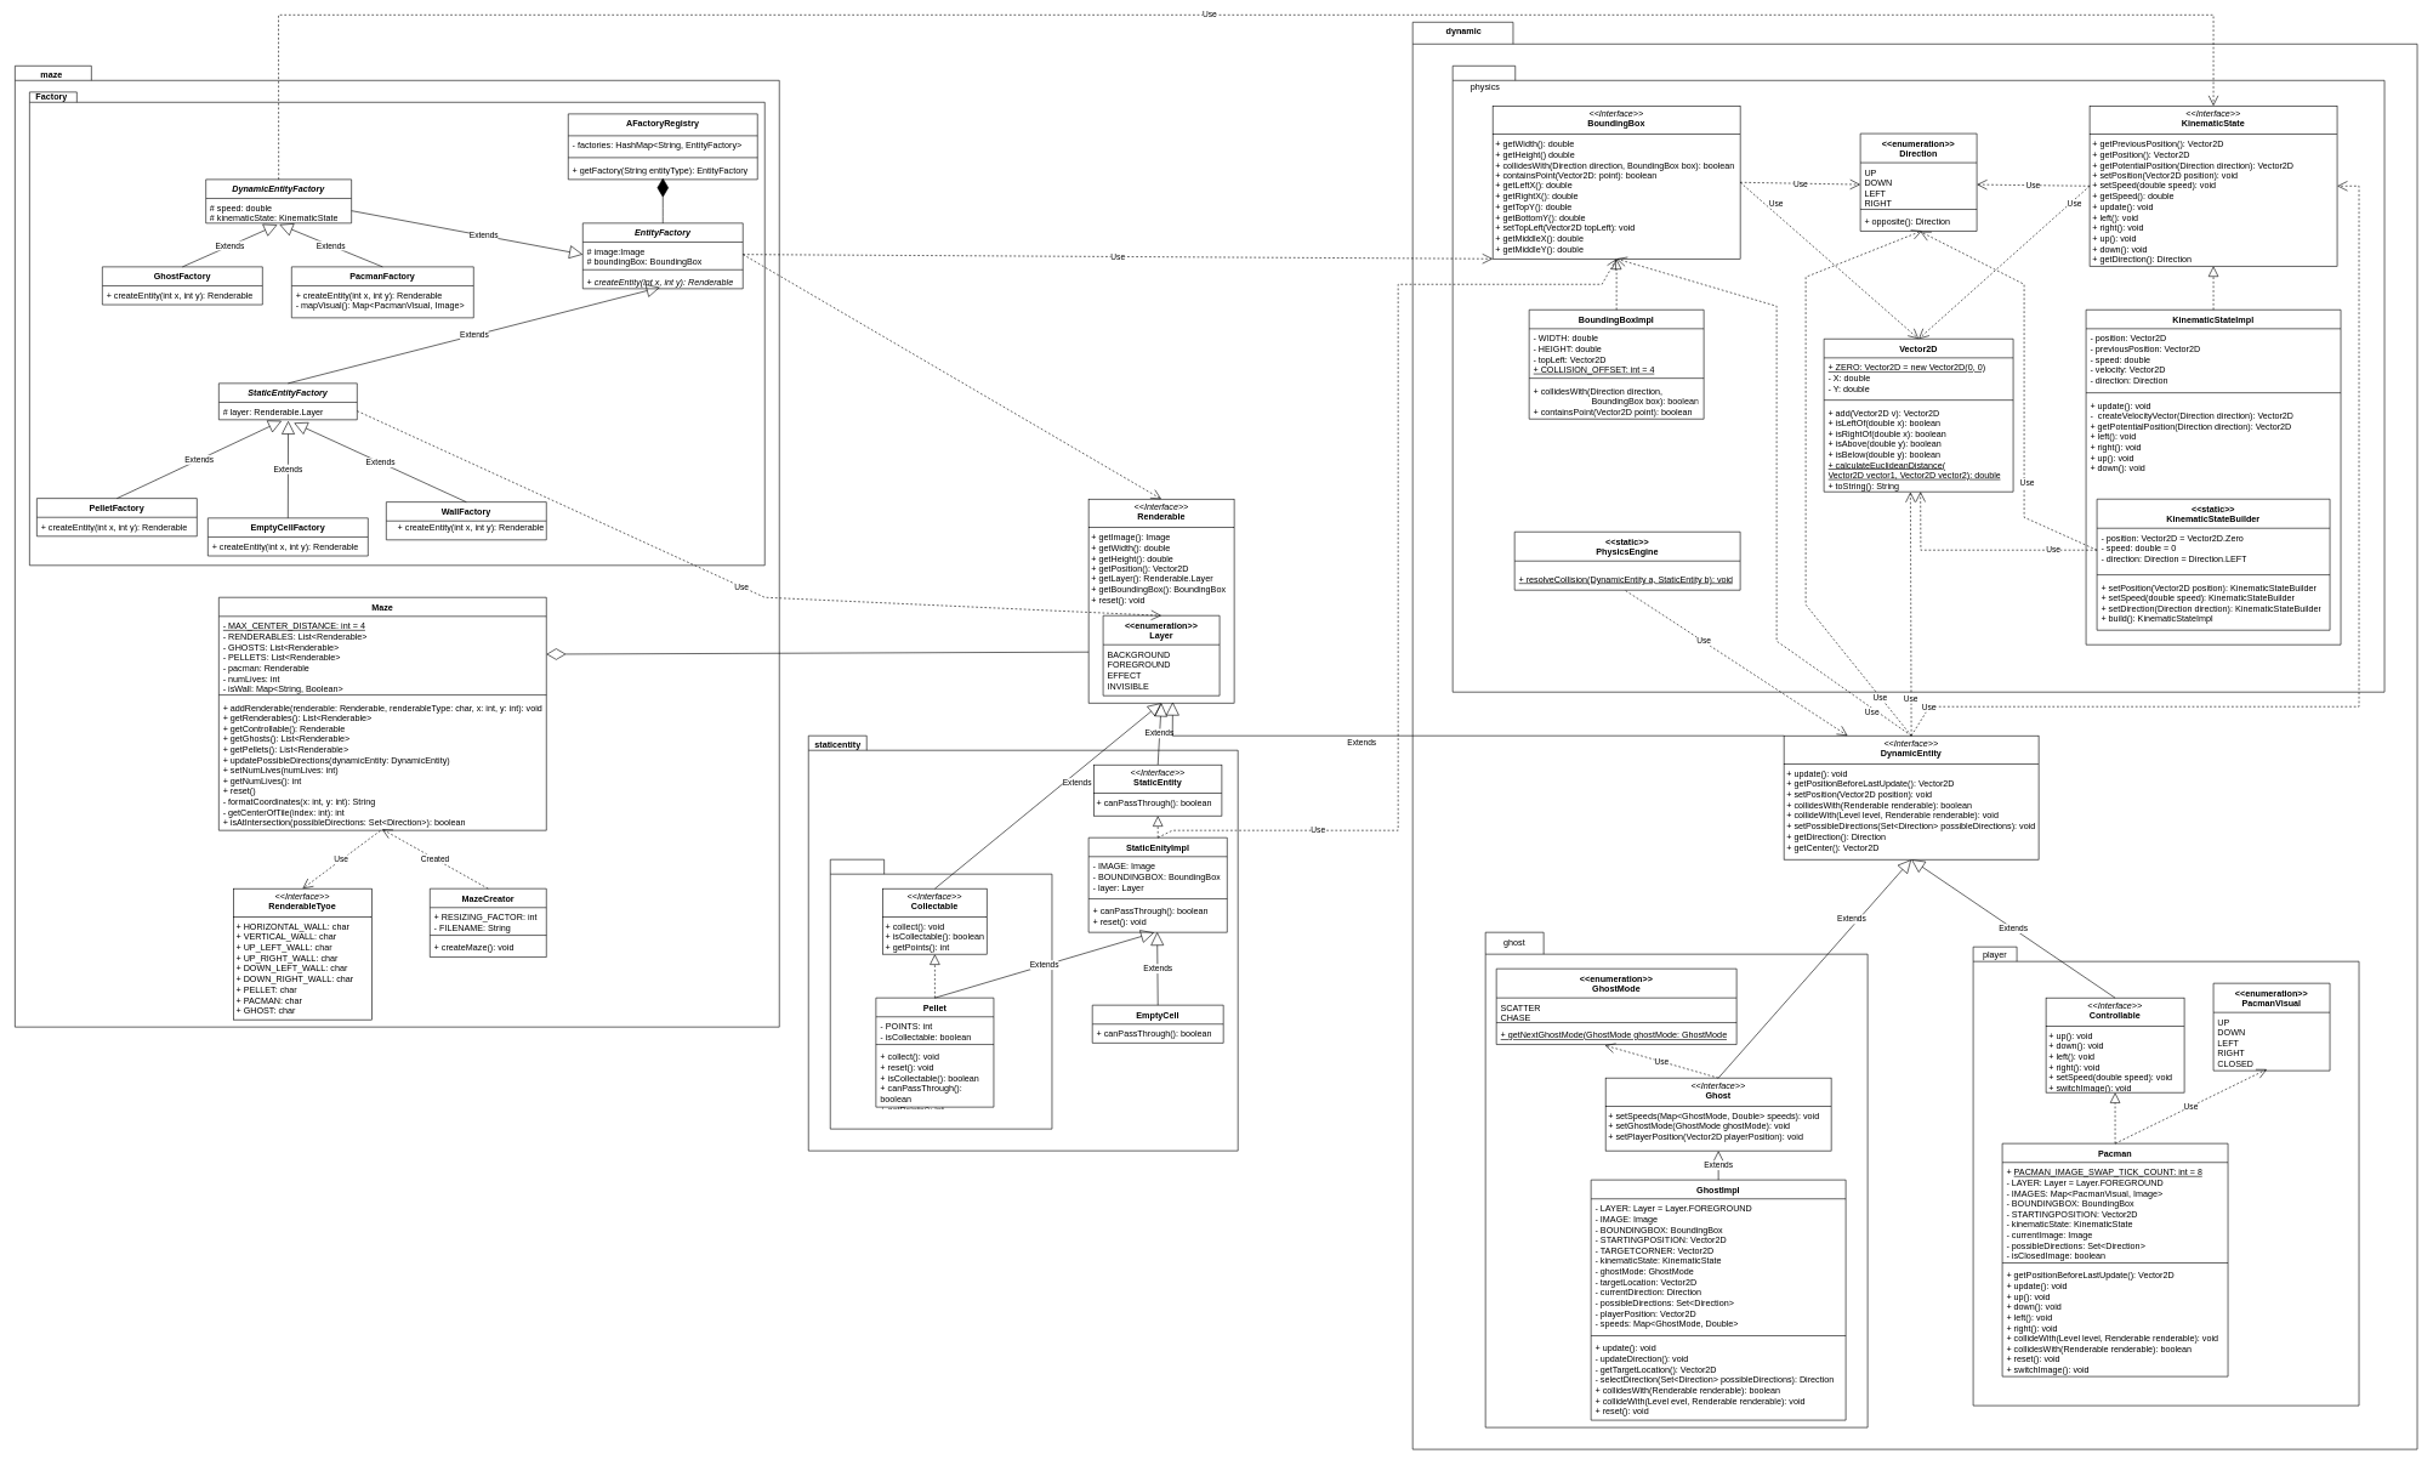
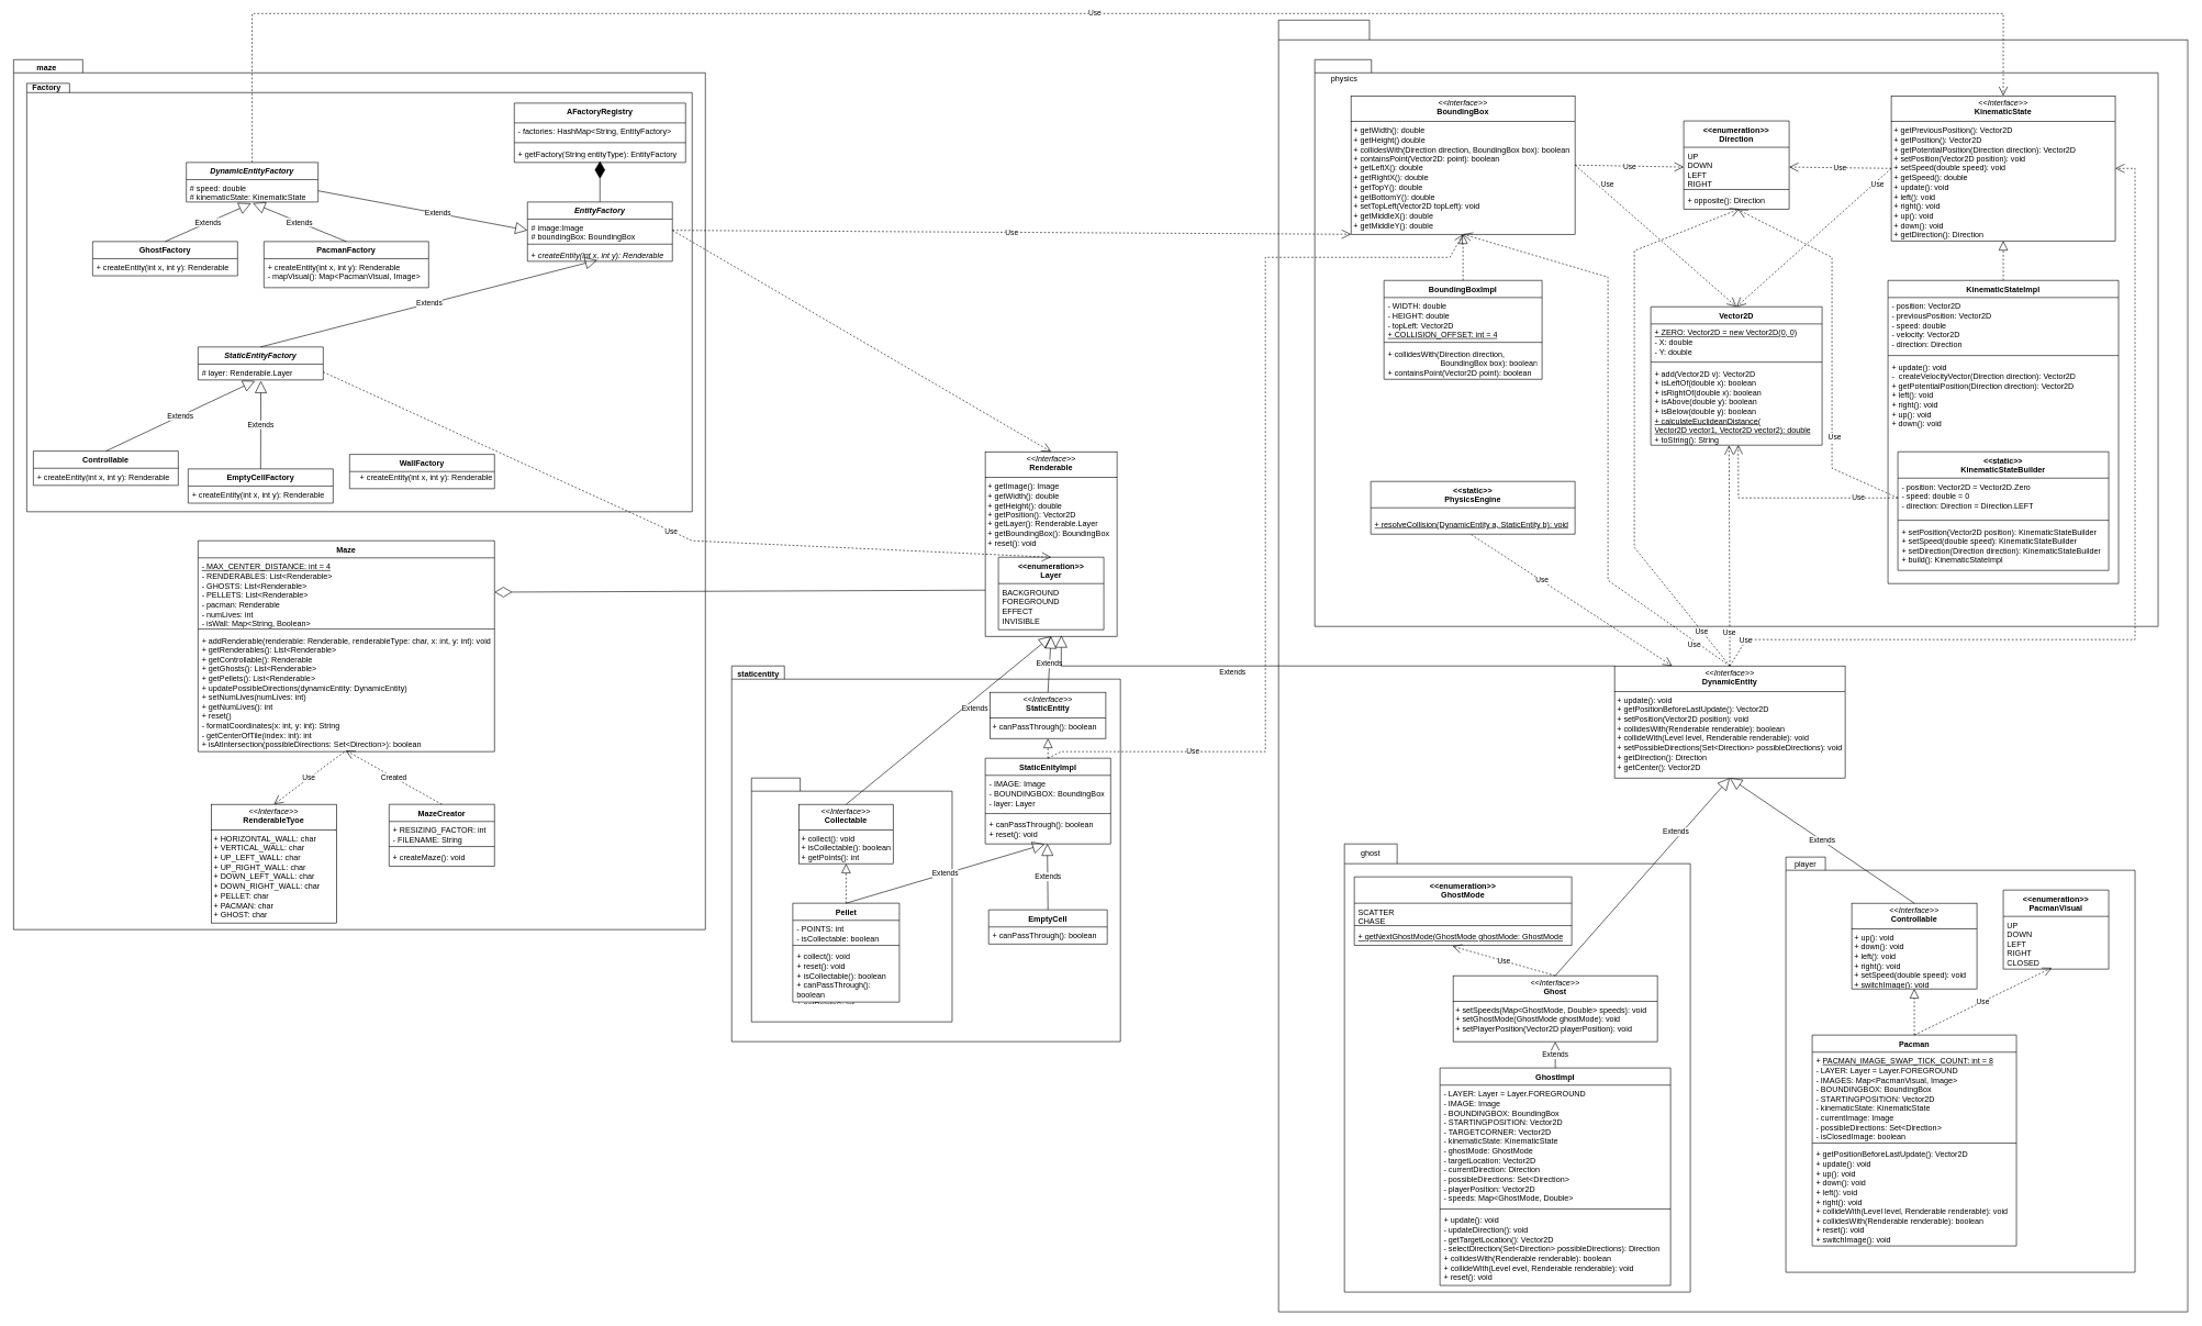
- <mxCell id="74" value="dynamic" style="text;align=center;fontStyle=1;verticalAlign=middle;spacingLeft=3;spacingRight=3;strokeColor=none;rotatable=0;points=[[0,0.5],[1,0.5]];portConstraint=eastwest;html=1;" parent="1" vertex="1"><mxGeometry x="1970" y="30" width="80" height="26" as="geometry" /></mxCell>
- <mxCell id="112" value="Extends" style="endArrow=block;endSize=16;endFill=0;html=1;rounded=0;exitX=0.5;exitY=0;exitDx=0;exitDy=0;entryX=0.543;entryY=1.176;entryDx=0;entryDy=0;entryPerimeter=0;" parent="1" source="110" target="105" edge="1"><mxGeometry width="160" relative="1" as="geometry"><mxPoint x="410" y="780.5" as="sourcePoint" /><mxPoint x="416.02" y="642.72" as="targetPoint" /><Array as="points" /></mxGeometry></mxCell>
- <mxCell id="113" value="PelletFactory" style="swimlane;fontStyle=1;align=center;verticalAlign=top;childLayout=stackLayout;horizontal=1;startSize=26;horizontalStack=0;resizeParent=1;resizeParentMax=0;resizeLast=0;collapsible=1;marginBottom=0;whiteSpace=wrap;html=1;" parent="1" vertex="1"><mxGeometry x="50" y="684" width="220" height="52" as="geometry" /></mxCell>
+ <mxCell id="113" value="Controllable" style="swimlane;fontStyle=1;align=center;verticalAlign=top;childLayout=stackLayout;horizontal=1;startSize=26;horizontalStack=0;resizeParent=1;resizeParentMax=0;resizeLast=0;collapsible=1;marginBottom=0;whiteSpace=wrap;html=1;" parent="1" vertex="1"><mxGeometry x="50" y="684" width="220" height="52" as="geometry" /></mxCell>
